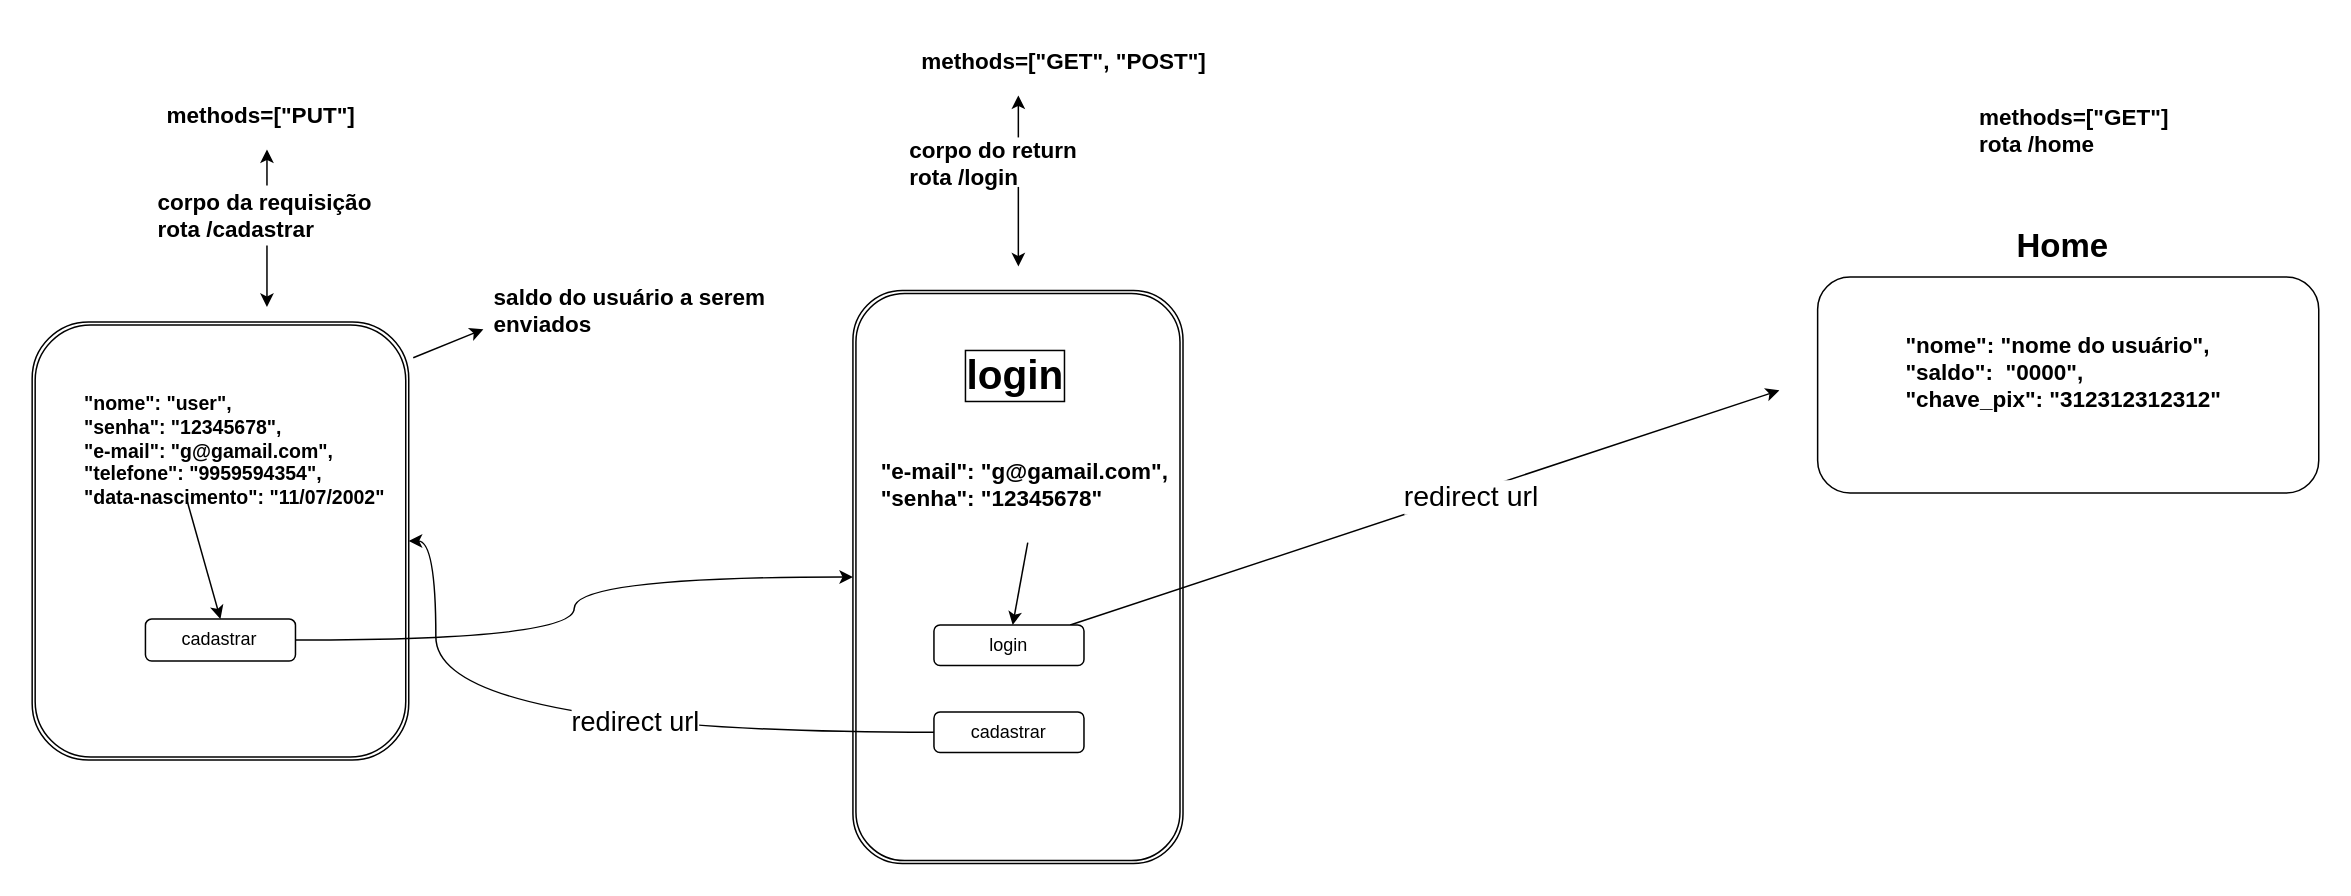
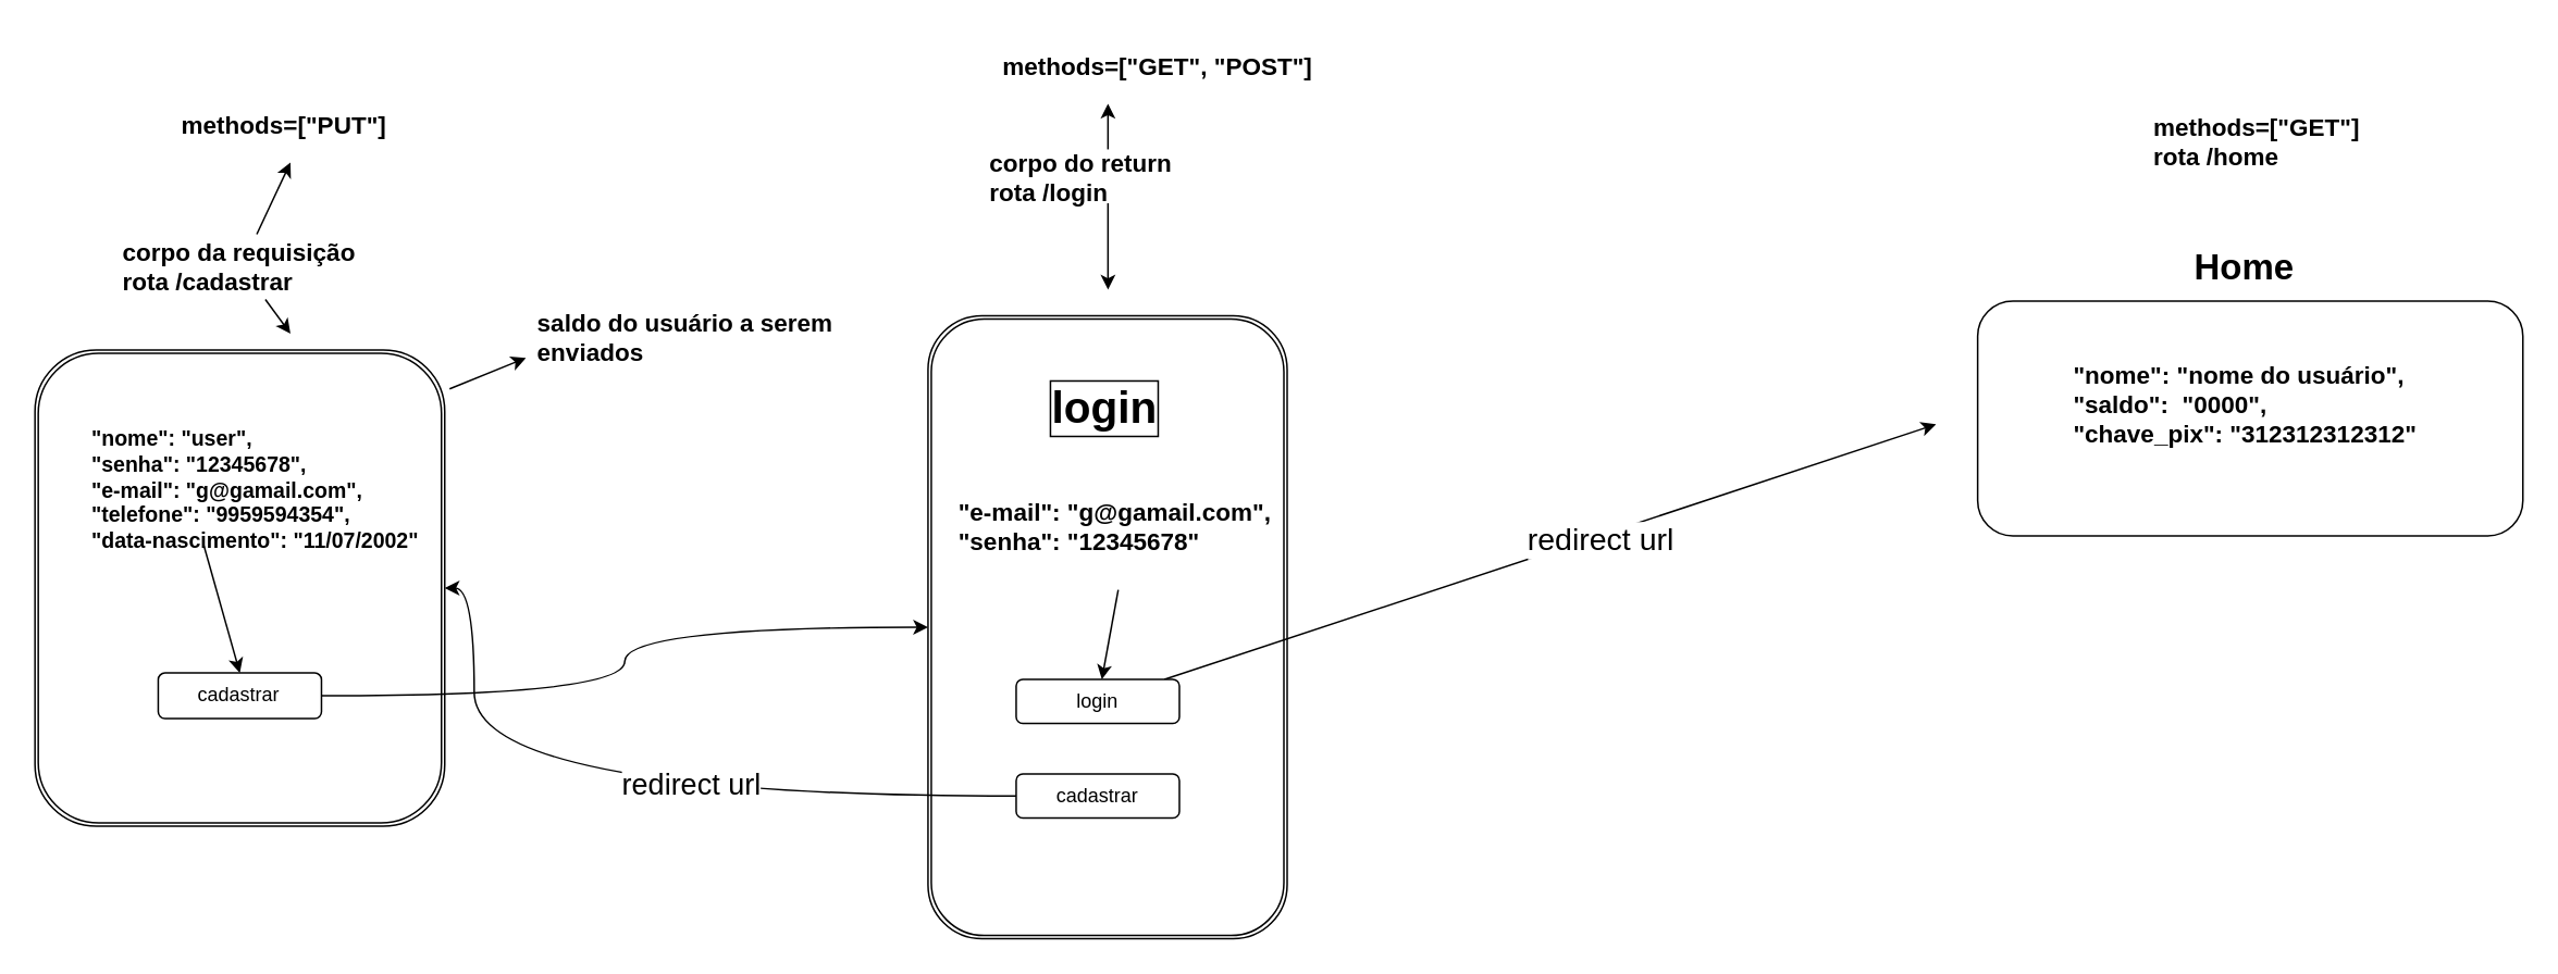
- <mxCell id="10" value="corpo da requisição&amp;nbsp;&lt;div&gt;rota /cadastrar&lt;/div&gt;" style="text;strokeColor=none;fillColor=none;html=1;fontSize=15;fontStyle=1;verticalAlign=middle;align=left;" parent="1" vertex="1"><mxGeometry x="102.94" y="123" width="149" height="40" as="geometry" /></mxCell>
+ <mxCell id="10" value="corpo da requisição&amp;nbsp;&lt;div&gt;rota /cadastrar&lt;/div&gt;" style="text;strokeColor=none;fillColor=none;html=1;fontSize=15;fontStyle=1;verticalAlign=middle;align=left;" parent="1" vertex="1"><mxGeometry x="72.94" y="143" width="149" height="40" as="geometry" /></mxCell>
